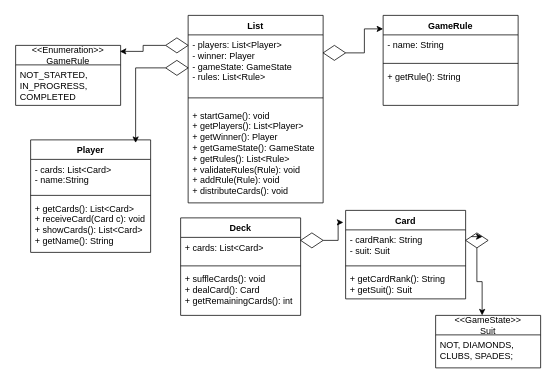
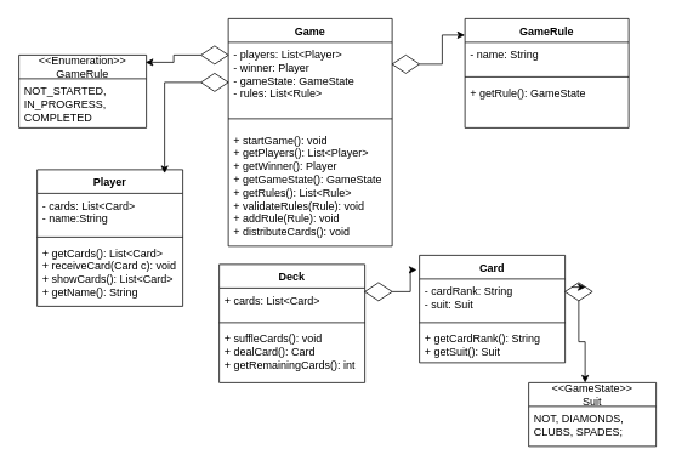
- <mxCell id="14" value="List" style="swimlane;fontStyle=1;align=center;verticalAlign=top;childLayout=stackLayout;horizontal=1;startSize=26;horizontalStack=0;resizeParent=1;resizeParentMax=0;resizeLast=0;collapsible=1;marginBottom=0;whiteSpace=wrap;html=1;" vertex="1" parent="1"><mxGeometry x="250" y="20" width="180" height="250" as="geometry" /></mxCell>
+ <mxCell id="14" value="Game" style="swimlane;fontStyle=1;align=center;verticalAlign=top;childLayout=stackLayout;horizontal=1;startSize=26;horizontalStack=0;resizeParent=1;resizeParentMax=0;resizeLast=0;collapsible=1;marginBottom=0;whiteSpace=wrap;html=1;" vertex="1" parent="1"><mxGeometry x="250" y="20" width="180" height="250" as="geometry" /></mxCell>
- <mxCell id="30" value="+ getRule(): String" style="text;strokeColor=none;fillColor=none;align=left;verticalAlign=top;spacingLeft=4;spacingRight=4;overflow=hidden;rotatable=0;points=[[0,0.5],[1,0.5]];portConstraint=eastwest;whiteSpace=wrap;html=1;" vertex="1" parent="27"><mxGeometry y="68" width="180" height="52" as="geometry" /></mxCell>
+ <mxCell id="30" value="+ getRule(): GameState" style="text;strokeColor=none;fillColor=none;align=left;verticalAlign=top;spacingLeft=4;spacingRight=4;overflow=hidden;rotatable=0;points=[[0,0.5],[1,0.5]];portConstraint=eastwest;whiteSpace=wrap;html=1;" vertex="1" parent="27"><mxGeometry y="68" width="180" height="52" as="geometry" /></mxCell>
